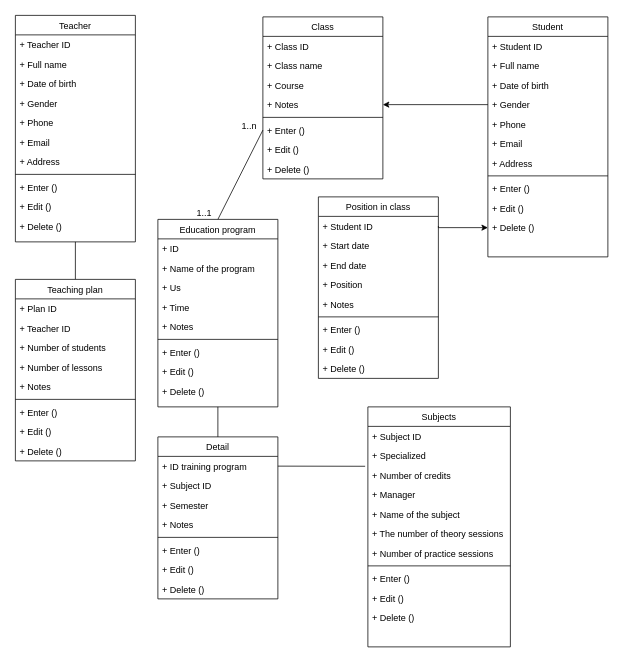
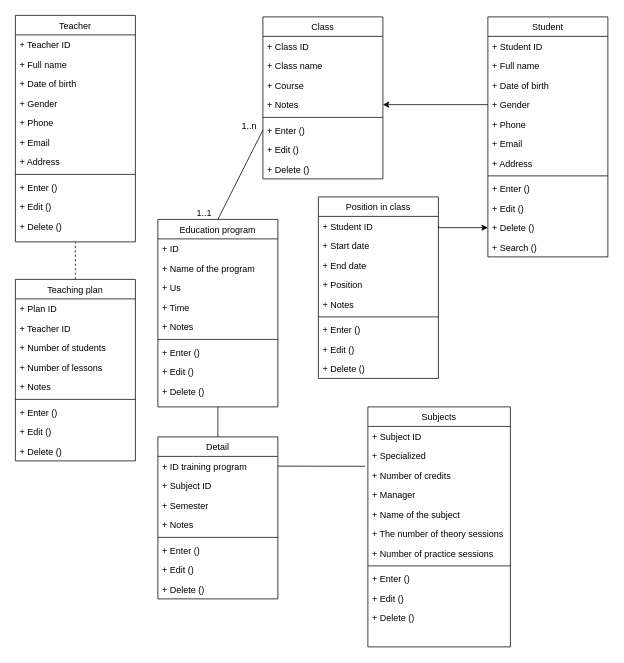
+ <mxCell id="4" value="+ Search ()" style="text;align=left;verticalAlign=top;spacingLeft=4;spacingRight=4;overflow=hidden;rotatable=0;points=[[0,0.5],[1,0.5]];portConstraint=eastwest;rounded=0;shadow=0;html=0;" vertex="1" parent="1"><mxGeometry x="650" y="316" width="160" height="26" as="geometry" /></mxCell>
- <mxCell id="20" value="" style="endArrow=none;html=1;exitX=0.5;exitY=0;exitDx=0;exitDy=0;entryX=0.5;entryY=1;entryDx=0;entryDy=0;" edge="1" parent="1" source="31" target="21"><mxGeometry width="50" height="50" relative="1" as="geometry"><mxPoint x="140" y="372" as="sourcePoint" /><mxPoint x="100" y="332" as="targetPoint" /></mxGeometry></mxCell>
+ <mxCell id="20" value="" style="endArrow=none;html=1;exitX=0.5;exitY=0;exitDx=0;exitDy=0;entryX=0.5;entryY=1;entryDx=0;entryDy=0;dashed=1;" edge="1" parent="1" source="31" target="21"><mxGeometry width="50" height="50" relative="1" as="geometry"><mxPoint x="140" y="372" as="sourcePoint" /><mxPoint x="100" y="332" as="targetPoint" /></mxGeometry></mxCell>
